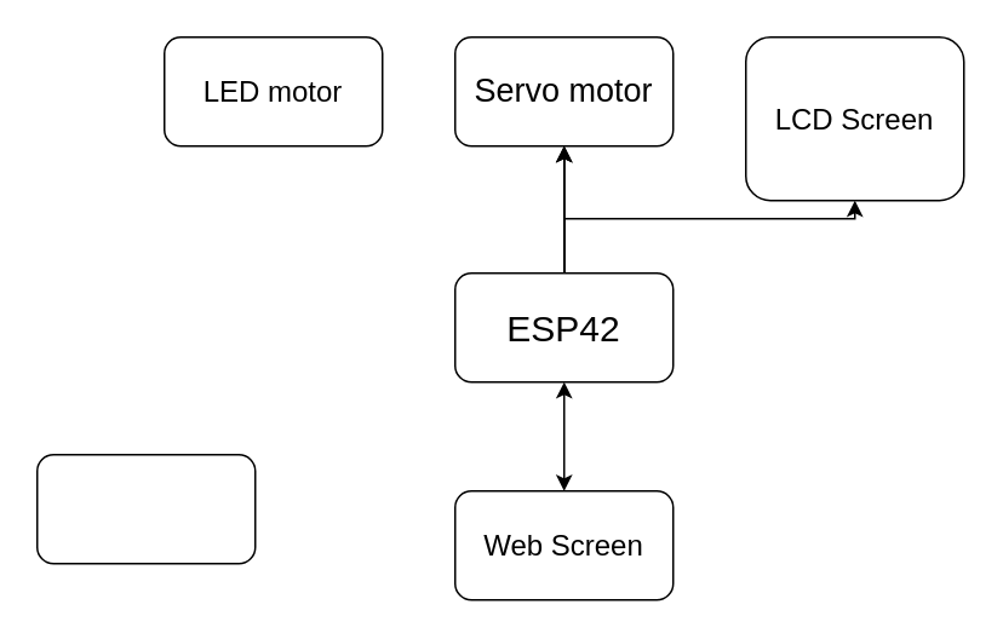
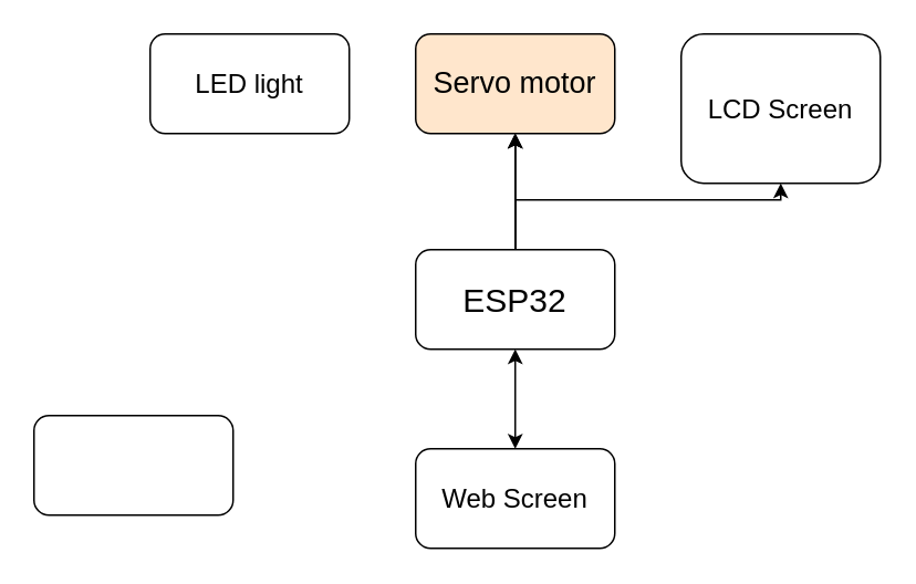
- <mxCell id="9" value="&lt;font style=&quot;font-size: 16px;&quot;&gt;LED motor&lt;/font&gt;" style="rounded=1;whiteSpace=wrap;html=1;" vertex="1" parent="1"><mxGeometry x="90" y="20" width="120" height="60" as="geometry" /></mxCell>
+ <mxCell id="9" value="&lt;font style=&quot;font-size: 16px;&quot;&gt;LED light&lt;/font&gt;" style="rounded=1;whiteSpace=wrap;html=1;" vertex="1" parent="1"><mxGeometry x="90" y="20" width="120" height="60" as="geometry" /></mxCell>
- <mxCell id="7" value="&lt;font style=&quot;font-size: 18px;&quot;&gt;Servo motor&lt;/font&gt;" style="rounded=1;whiteSpace=wrap;html=1;" vertex="1" parent="1"><mxGeometry x="250" y="20" width="120" height="60" as="geometry" /></mxCell>
+ <mxCell id="7" value="&lt;font style=&quot;font-size: 18px;&quot;&gt;Servo motor&lt;/font&gt;" style="rounded=1;whiteSpace=wrap;html=1;fillColor=#ffe6cc;" vertex="1" parent="1"><mxGeometry x="250" y="20" width="120" height="60" as="geometry" /></mxCell>
- <mxCell id="6" value="&lt;font style=&quot;font-size: 20px;&quot;&gt;ESP42&lt;/font&gt;" style="rounded=1;whiteSpace=wrap;html=1;" vertex="1" parent="1"><mxGeometry x="250" y="150" width="120" height="60" as="geometry" /></mxCell>
+ <mxCell id="6" value="&lt;font style=&quot;font-size: 20px;&quot;&gt;ESP32&lt;/font&gt;" style="rounded=1;whiteSpace=wrap;html=1;" vertex="1" parent="1"><mxGeometry x="250" y="150" width="120" height="60" as="geometry" /></mxCell>
